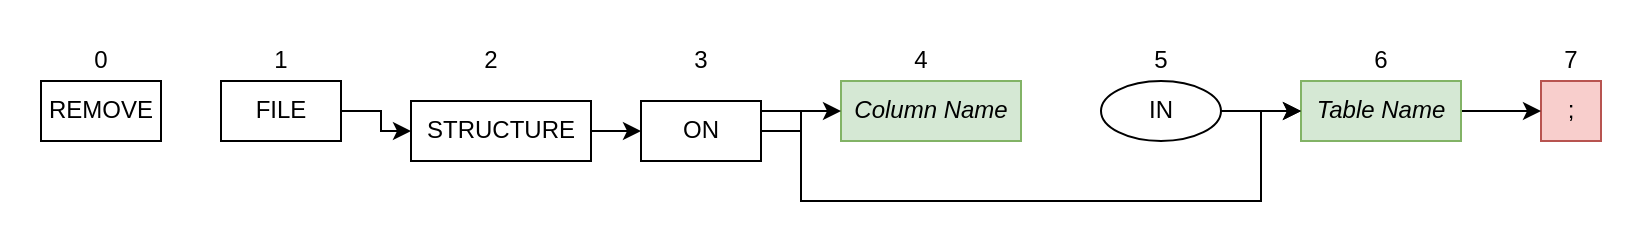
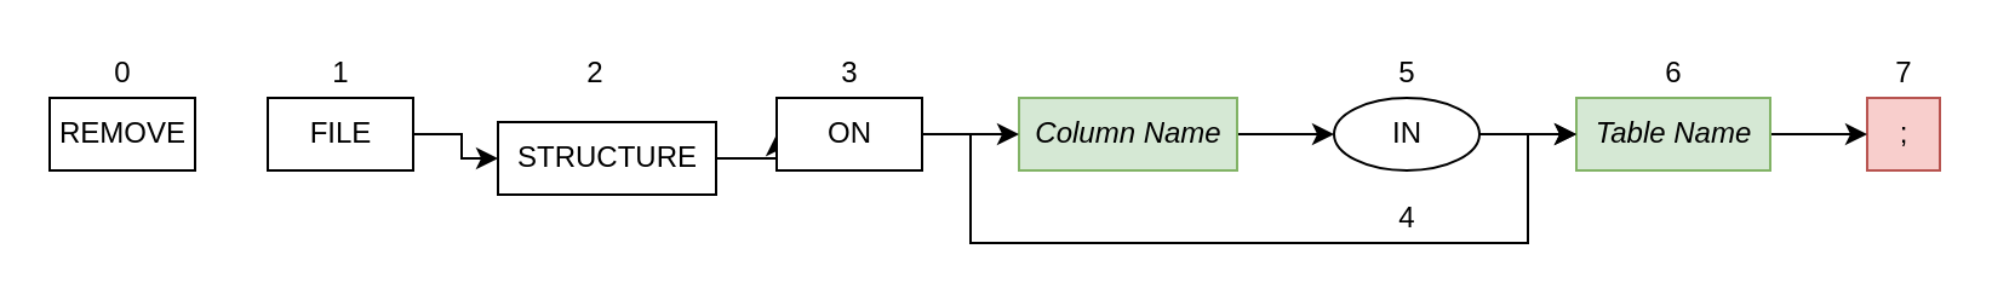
- <mxCell id="8" value="4" style="text;html=1;align=center;verticalAlign=middle;resizable=0;points=[];autosize=1;" vertex="1" parent="1"><mxGeometry x="450" y="20" width="20" height="20" as="geometry" /></mxCell>
+ <mxCell id="8" value="4" style="text;html=1;align=center;verticalAlign=middle;resizable=0;points=[];autosize=1;" vertex="1" parent="1"><mxGeometry x="570" y="80" width="20" height="20" as="geometry" /></mxCell>
+ <mxCell id="6" style="edgeStyle=orthogonalEdgeStyle;rounded=0;orthogonalLoop=1;jettySize=auto;html=1;exitX=1;exitY=0.5;exitDx=0;exitDy=0;entryX=0;entryY=0.5;entryDx=0;entryDy=0;" edge="1" parent="1" source="7" target="21"><mxGeometry relative="1" as="geometry" /></mxCell>
- <mxCell id="19" value="ON" style="html=1;" vertex="1" parent="1"><mxGeometry x="320" y="50" width="60" height="30" as="geometry" /></mxCell>
+ <mxCell id="19" value="ON" style="html=1;" vertex="1" parent="1"><mxGeometry x="320" y="40" width="60" height="30" as="geometry" /></mxCell>
